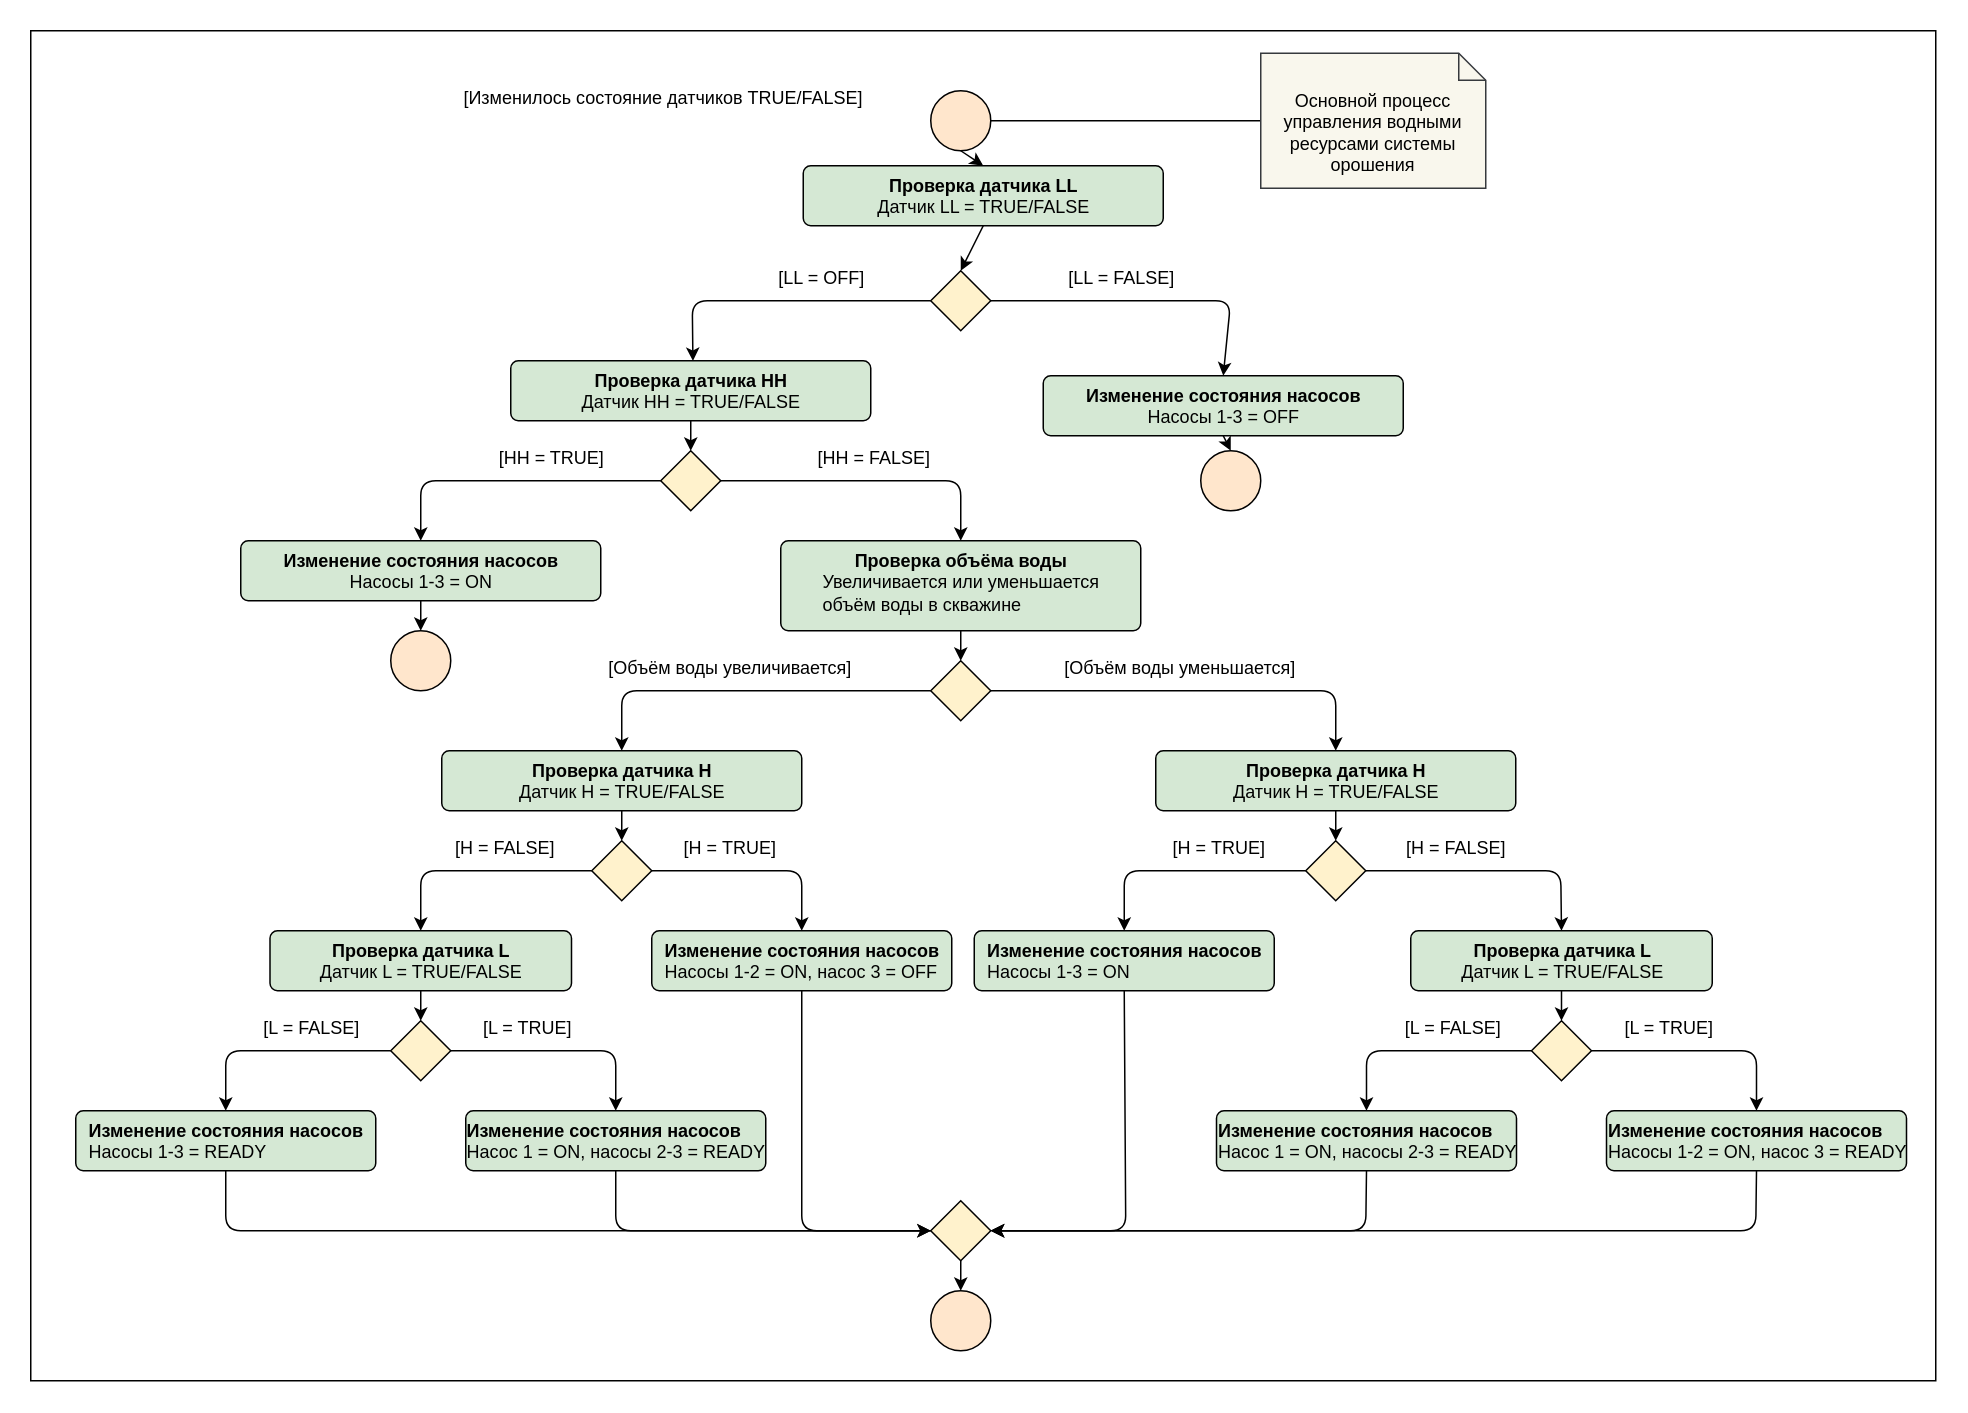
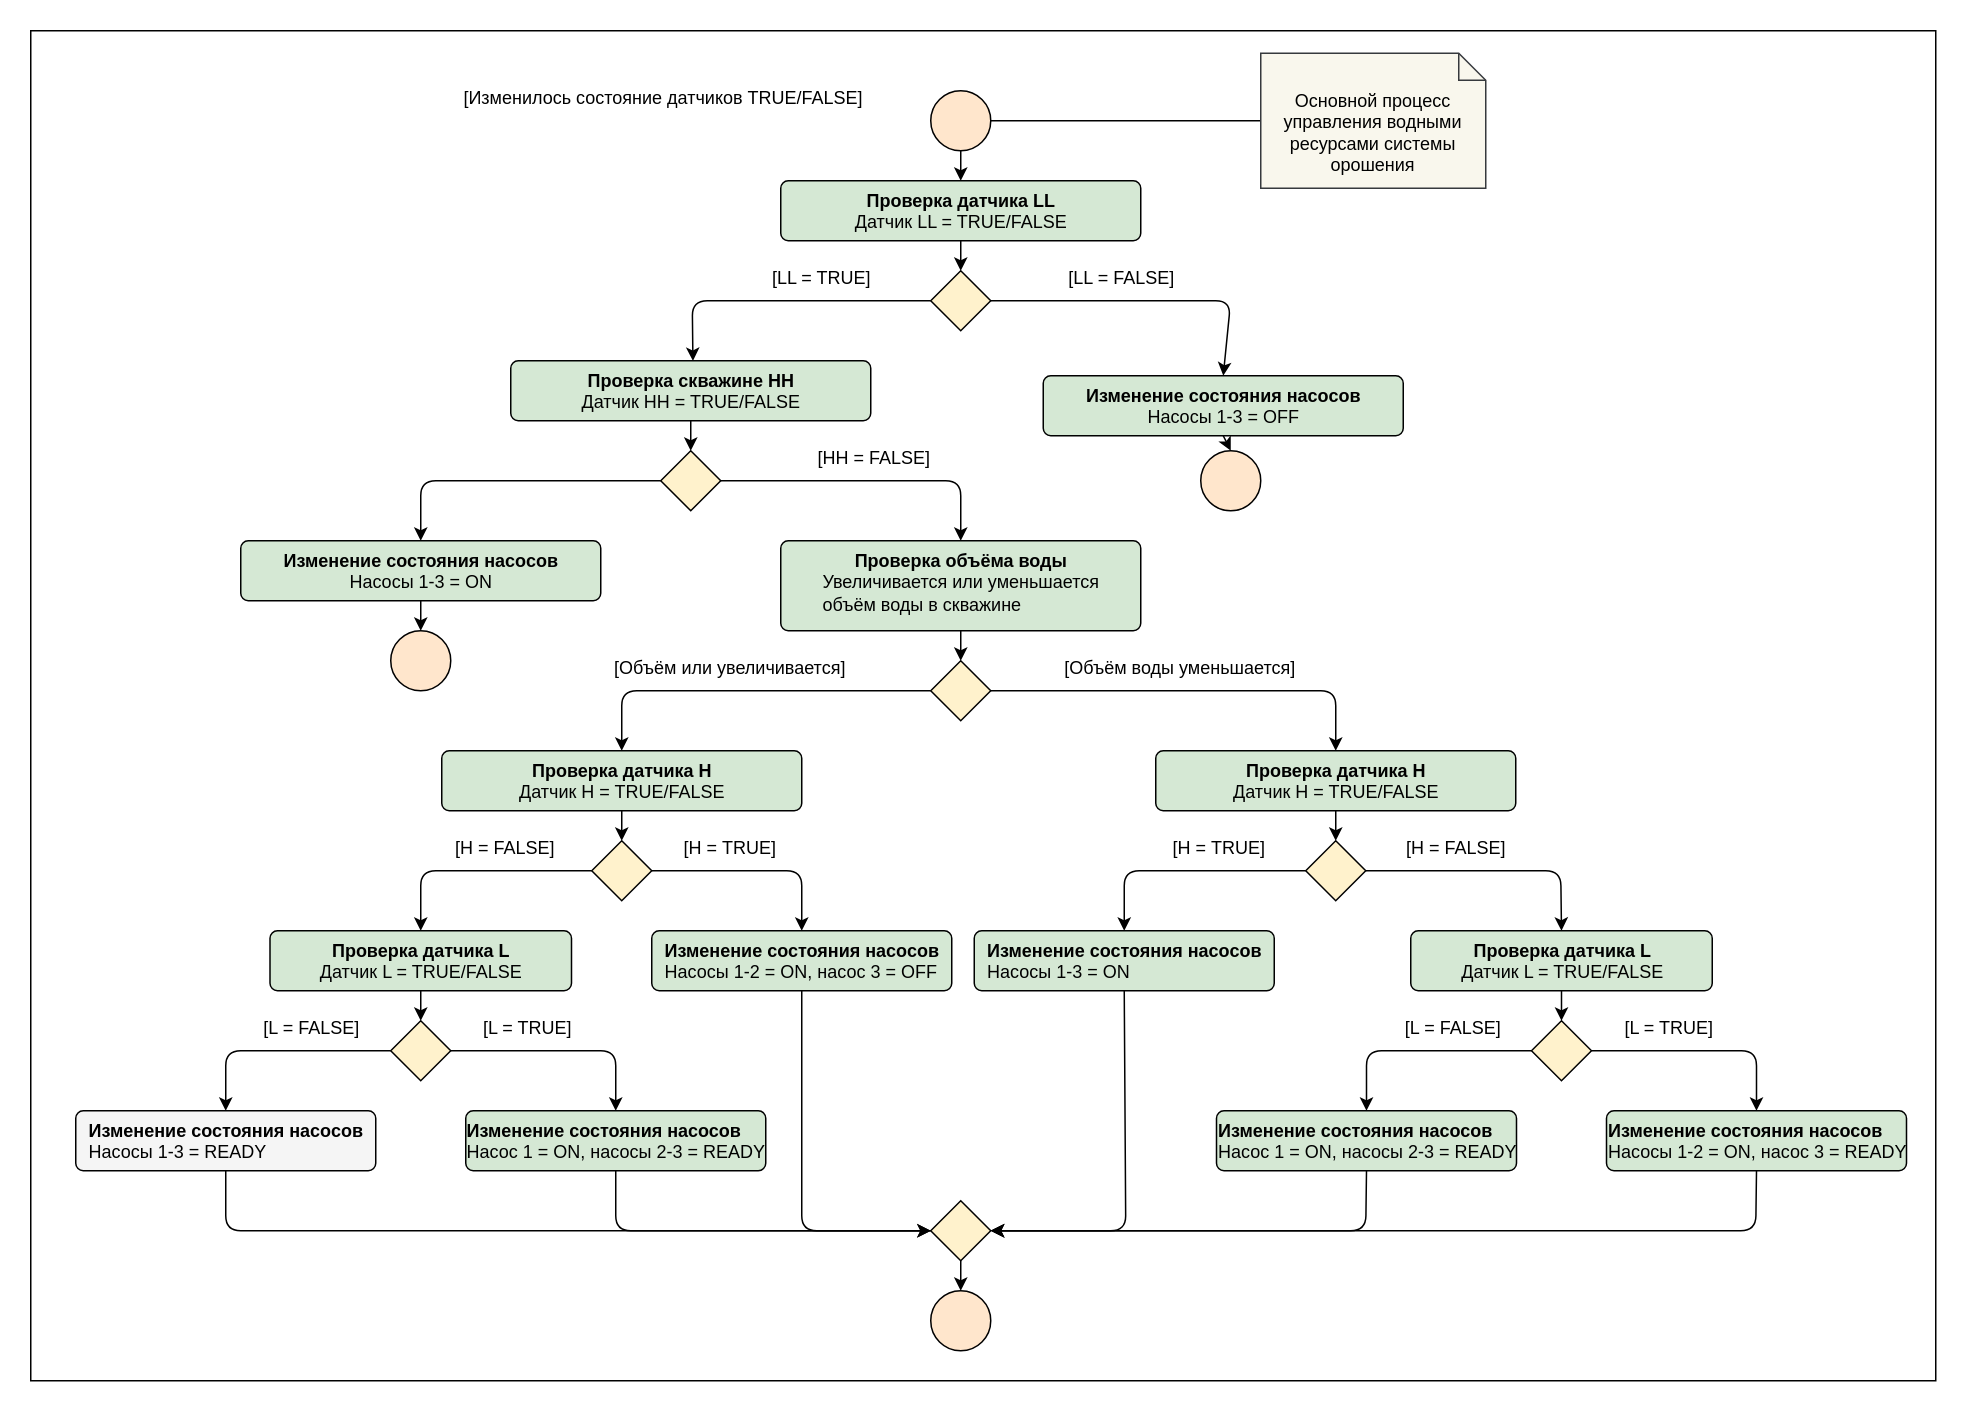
- <mxCell id="7" value="&lt;b&gt;Проверка&amp;nbsp;датчика LL&lt;br&gt;&lt;div style=&quot;text-align: left;&quot;&gt;&lt;span style=&quot;background-color: initial; font-weight: normal;&quot;&gt;Датчик LL = TRUE/&lt;/span&gt;&lt;span style=&quot;background-color: initial; font-weight: normal;&quot;&gt;FALSE&lt;/span&gt;&lt;/div&gt;&lt;/b&gt;" style="html=1;align=center;verticalAlign=top;rounded=1;absoluteArcSize=1;arcSize=10;dashed=0;fillColor=#d5e8d4;strokeColor=#000000;" vertex="1" parent="1"><mxGeometry x="535" y="110" width="240" height="40" as="geometry" /></mxCell>
+ <mxCell id="7" value="&lt;b&gt;Проверка&amp;nbsp;датчика LL&lt;br&gt;&lt;div style=&quot;text-align: left;&quot;&gt;&lt;span style=&quot;background-color: initial; font-weight: normal;&quot;&gt;Датчик LL = TRUE/&lt;/span&gt;&lt;span style=&quot;background-color: initial; font-weight: normal;&quot;&gt;FALSE&lt;/span&gt;&lt;/div&gt;&lt;/b&gt;" style="html=1;align=center;verticalAlign=top;rounded=1;absoluteArcSize=1;arcSize=10;dashed=0;fillColor=#d5e8d4;strokeColor=#000000;" vertex="1" parent="1"><mxGeometry x="520" y="120" width="240" height="40" as="geometry" /></mxCell>
- <mxCell id="16" value="[LL = OFF]" style="text;html=1;strokeColor=none;fillColor=none;align=center;verticalAlign=middle;whiteSpace=wrap;rounded=0;" vertex="1" parent="1"><mxGeometry x="510" y="170" width="75" height="30" as="geometry" /></mxCell>
+ <mxCell id="16" value="[LL = TRUE]" style="text;html=1;strokeColor=none;fillColor=none;align=center;verticalAlign=middle;whiteSpace=wrap;rounded=0;" vertex="1" parent="1"><mxGeometry x="510" y="170" width="75" height="30" as="geometry" /></mxCell>
- <mxCell id="13" value="&lt;div style=&quot;text-align: center;&quot;&gt;&lt;span style=&quot;background-color: initial; border-color: var(--border-color); text-align: left;&quot;&gt;&lt;b&gt;Проверка датчика HH&lt;/b&gt;&lt;/span&gt;&lt;/div&gt;&lt;div style=&quot;text-align: center;&quot;&gt;&lt;/div&gt;&lt;span style=&quot;border-color: var(--border-color); text-align: left; background-color: initial;&quot;&gt;Датчик HH = TRUE/&lt;/span&gt;&lt;span style=&quot;border-color: var(--border-color); text-align: left; background-color: initial;&quot;&gt;FALSE&lt;/span&gt;&lt;b&gt;&lt;br&gt;&lt;/b&gt;" style="html=1;align=center;verticalAlign=top;rounded=1;absoluteArcSize=1;arcSize=10;dashed=0;fillColor=#d5e8d4;strokeColor=#000000;" vertex="1" parent="1"><mxGeometry y="240" width="240" height="40" as="geometry" x="340" /></mxCell>
+ <mxCell id="13" value="&lt;div style=&quot;text-align: center;&quot;&gt;&lt;span style=&quot;background-color: initial; border-color: var(--border-color); text-align: left;&quot;&gt;&lt;b&gt;Проверка скважине HH&lt;/b&gt;&lt;/span&gt;&lt;/div&gt;&lt;div style=&quot;text-align: center;&quot;&gt;&lt;/div&gt;&lt;span style=&quot;border-color: var(--border-color); text-align: left; background-color: initial;&quot;&gt;Датчик HH = TRUE/&lt;/span&gt;&lt;span style=&quot;border-color: var(--border-color); text-align: left; background-color: initial;&quot;&gt;FALSE&lt;/span&gt;&lt;b&gt;&lt;br&gt;&lt;/b&gt;" style="html=1;align=center;verticalAlign=top;rounded=1;absoluteArcSize=1;arcSize=10;dashed=0;fillColor=#d5e8d4;strokeColor=#000000;" vertex="1" parent="1"><mxGeometry y="240" width="240" height="40" as="geometry" x="340" /></mxCell>
- <mxCell id="24" value="[HH = TRUE]" style="text;html=1;strokeColor=none;fillColor=none;align=center;verticalAlign=middle;whiteSpace=wrap;rounded=0;" vertex="1" parent="1"><mxGeometry x="330" y="290" width="75" height="30" as="geometry" /></mxCell>
- <mxCell id="34" value="[Объём воды увеличивается]" style="text;html=1;strokeColor=none;fillColor=none;align=center;verticalAlign=middle;whiteSpace=wrap;rounded=0;" vertex="1" parent="1"><mxGeometry x="404" y="430" width="165" height="30" as="geometry" /></mxCell>
+ <mxCell id="34" value="[Объём или увеличивается]" style="text;html=1;strokeColor=none;fillColor=none;align=center;verticalAlign=middle;whiteSpace=wrap;rounded=0;" vertex="1" parent="1"><mxGeometry x="404" y="430" width="165" height="30" as="geometry" /></mxCell>
- <mxCell id="49" value="&lt;div style=&quot;text-align: center;&quot;&gt;&lt;/div&gt;&lt;div style=&quot;text-align: left;&quot;&gt;&lt;b&gt;Изменение состояния насосов&lt;/b&gt;&lt;br&gt;Насосы 1-3 = READY&lt;/div&gt;" style="html=1;align=center;verticalAlign=top;rounded=1;absoluteArcSize=1;arcSize=10;dashed=0;fillColor=#d5e8d4;strokeColor=#000000;" vertex="1" parent="1"><mxGeometry x="50" y="740" width="200" height="40" as="geometry" /></mxCell>
+ <mxCell id="49" value="&lt;div style=&quot;text-align: center;&quot;&gt;&lt;/div&gt;&lt;div style=&quot;text-align: left;&quot;&gt;&lt;b&gt;Изменение состояния насосов&lt;/b&gt;&lt;br&gt;Насосы 1-3 = READY&lt;/div&gt;" style="html=1;align=center;verticalAlign=top;rounded=1;absoluteArcSize=1;arcSize=10;dashed=0;fillColor=#f5f5f5;strokeColor=#000000;" vertex="1" parent="1"><mxGeometry x="50" y="740" width="200" height="40" as="geometry" /></mxCell>
